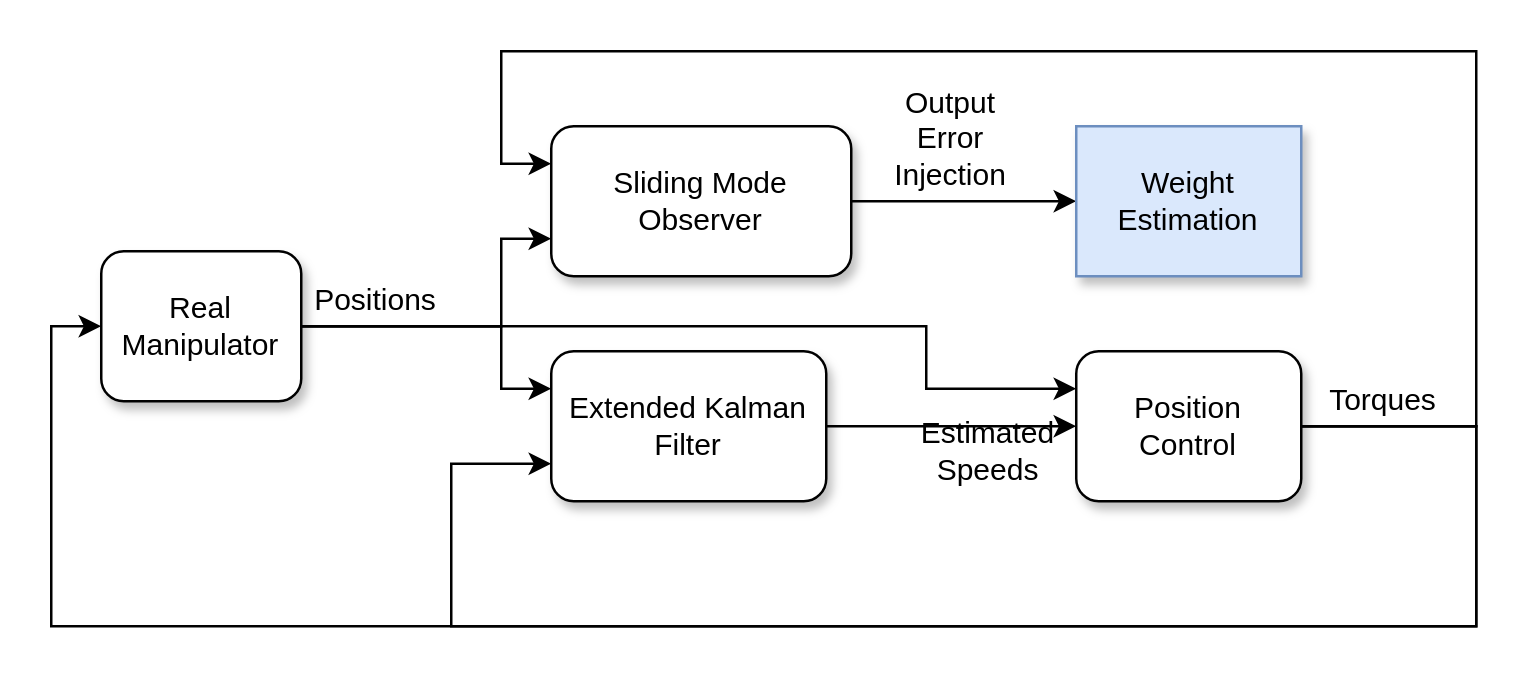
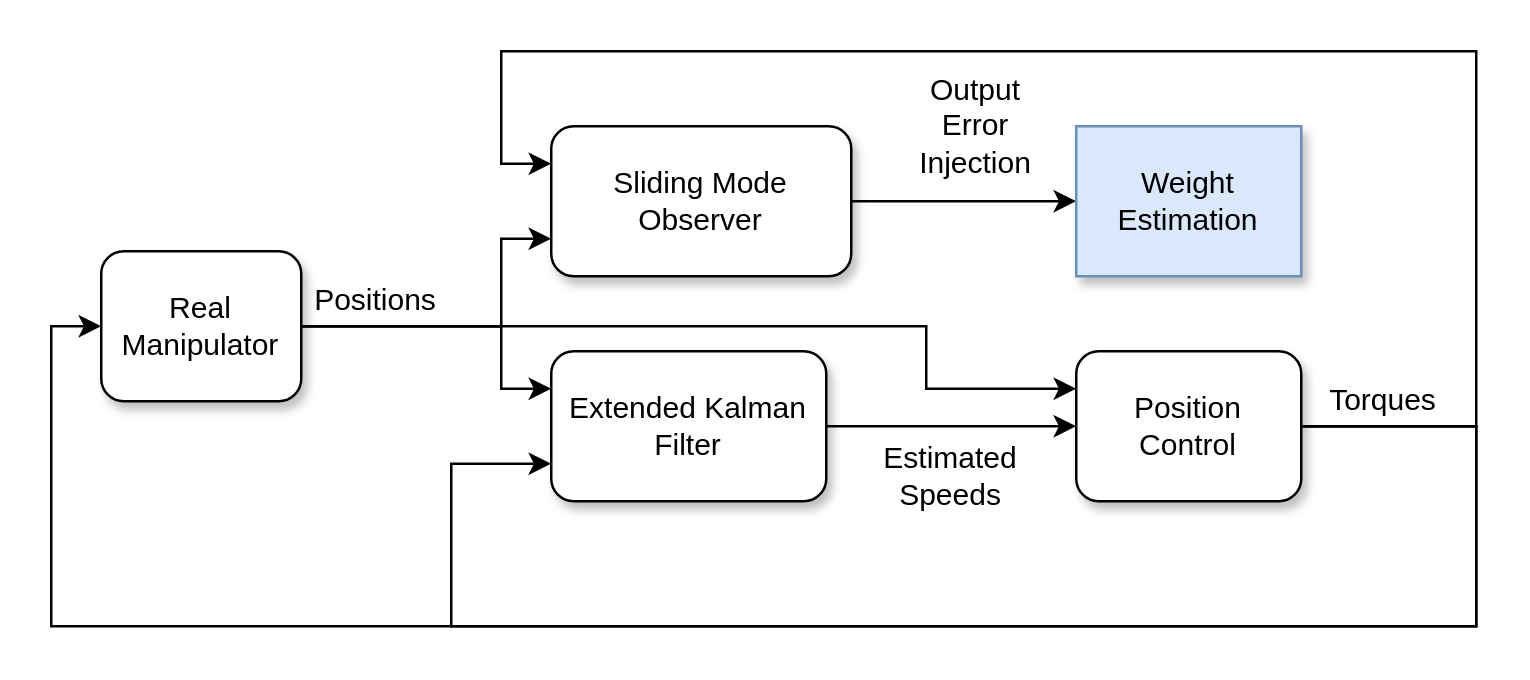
- <mxCell id="18" value="&lt;div&gt;Output Error&lt;/div&gt;&lt;div&gt;Injection&lt;br&gt;&lt;/div&gt;" style="text;html=1;strokeColor=none;fillColor=none;align=center;verticalAlign=middle;whiteSpace=wrap;rounded=0;" vertex="1" parent="1"><mxGeometry x="360" y="40" width="40" height="30" as="geometry" /></mxCell>
+ <mxCell id="18" value="&lt;div&gt;Output Error&lt;/div&gt;&lt;div&gt;Injection&lt;br&gt;&lt;/div&gt;" style="text;html=1;strokeColor=none;fillColor=none;align=center;verticalAlign=middle;whiteSpace=wrap;rounded=0;" vertex="1" parent="1"><mxGeometry x="370" y="35" width="40" height="30" as="geometry" /></mxCell>
- <mxCell id="17" value="&lt;div&gt;Estimated&lt;/div&gt;&lt;div&gt;Speeds&lt;br&gt;&lt;/div&gt;" style="text;html=1;strokeColor=none;fillColor=none;align=center;verticalAlign=middle;whiteSpace=wrap;rounded=0;" vertex="1" parent="1"><mxGeometry x="375" y="170" width="40" height="20" as="geometry" /></mxCell>
+ <mxCell id="17" value="&lt;div&gt;Estimated&lt;/div&gt;&lt;div&gt;Speeds&lt;br&gt;&lt;/div&gt;" style="text;html=1;strokeColor=none;fillColor=none;align=center;verticalAlign=middle;whiteSpace=wrap;rounded=0;" vertex="1" parent="1"><mxGeometry x="360" y="180" width="40" height="20" as="geometry" /></mxCell>
